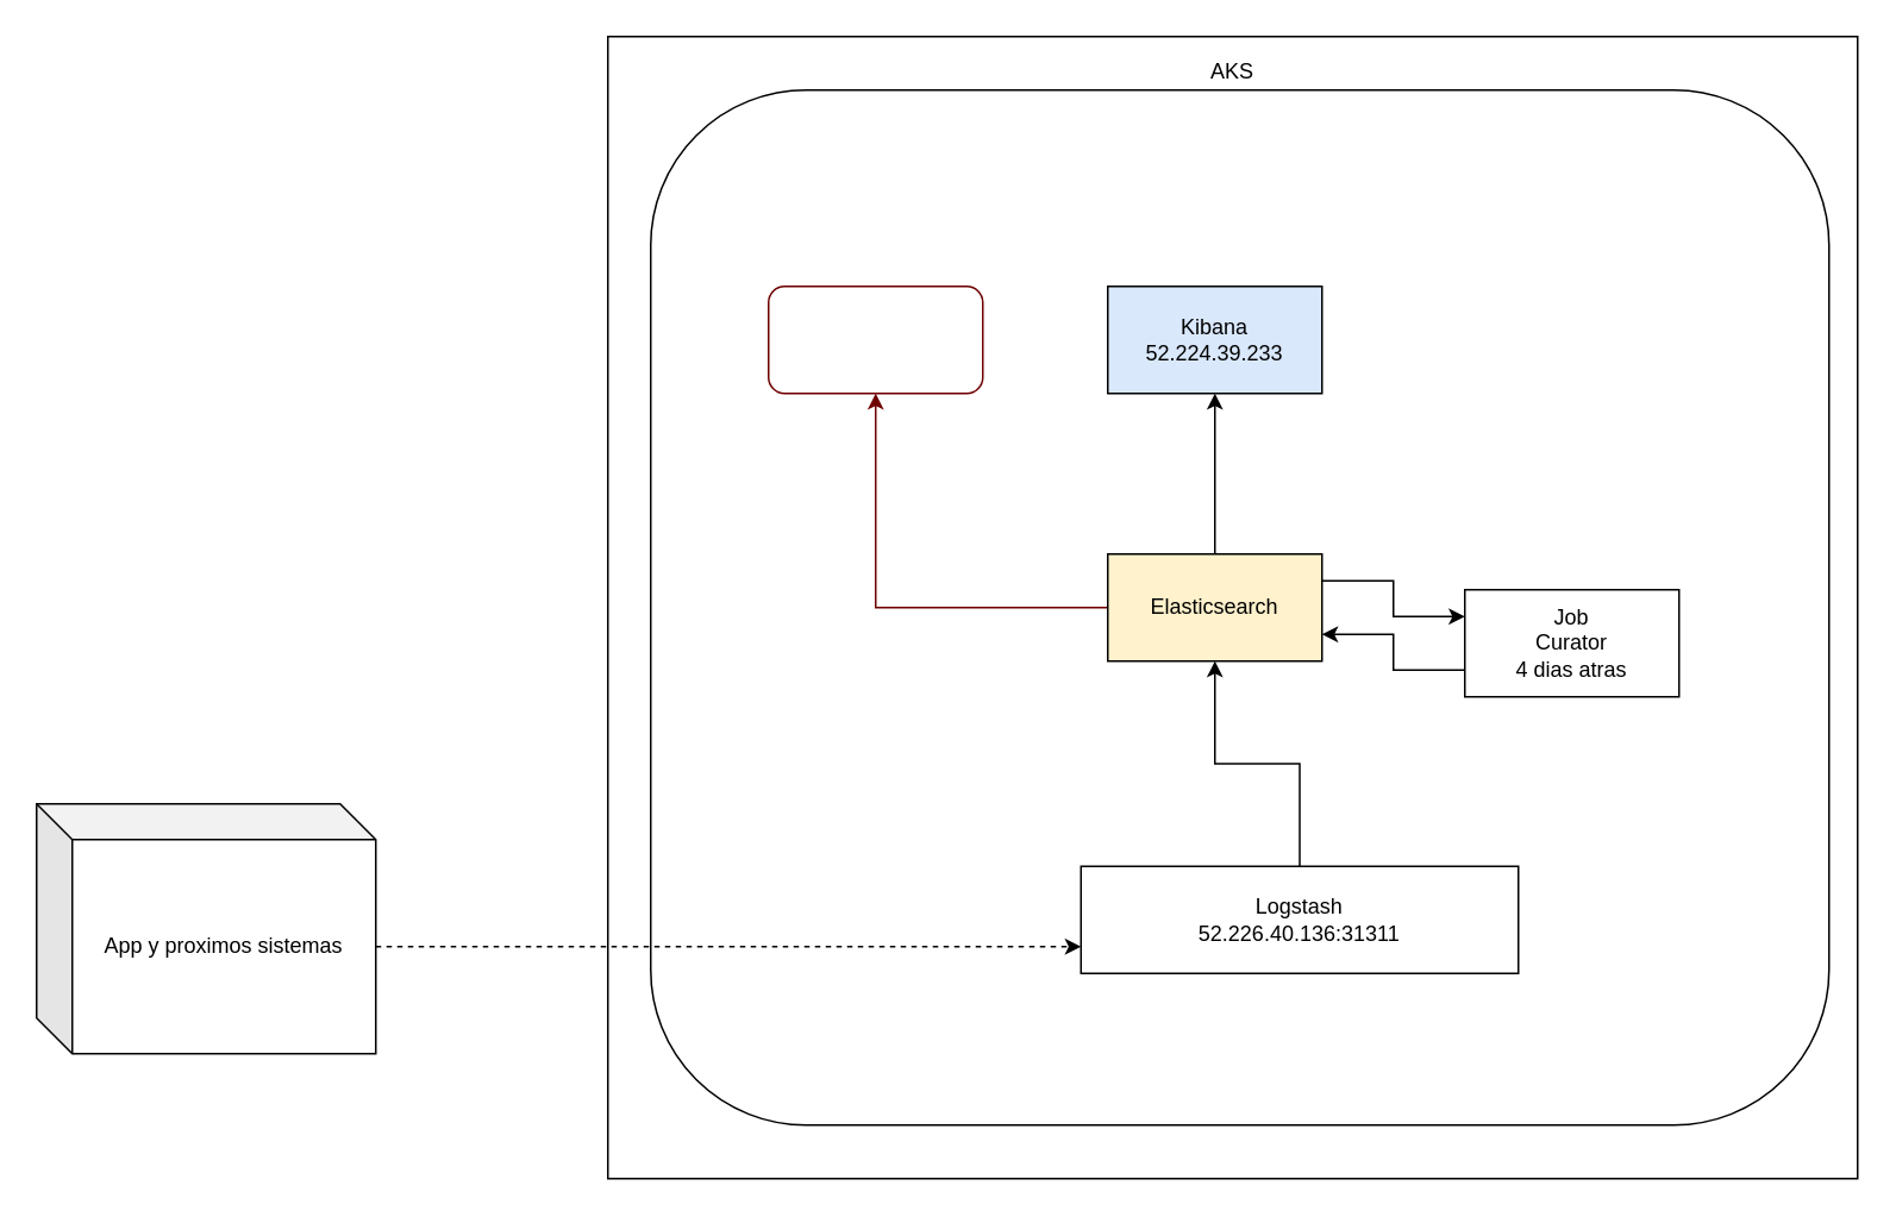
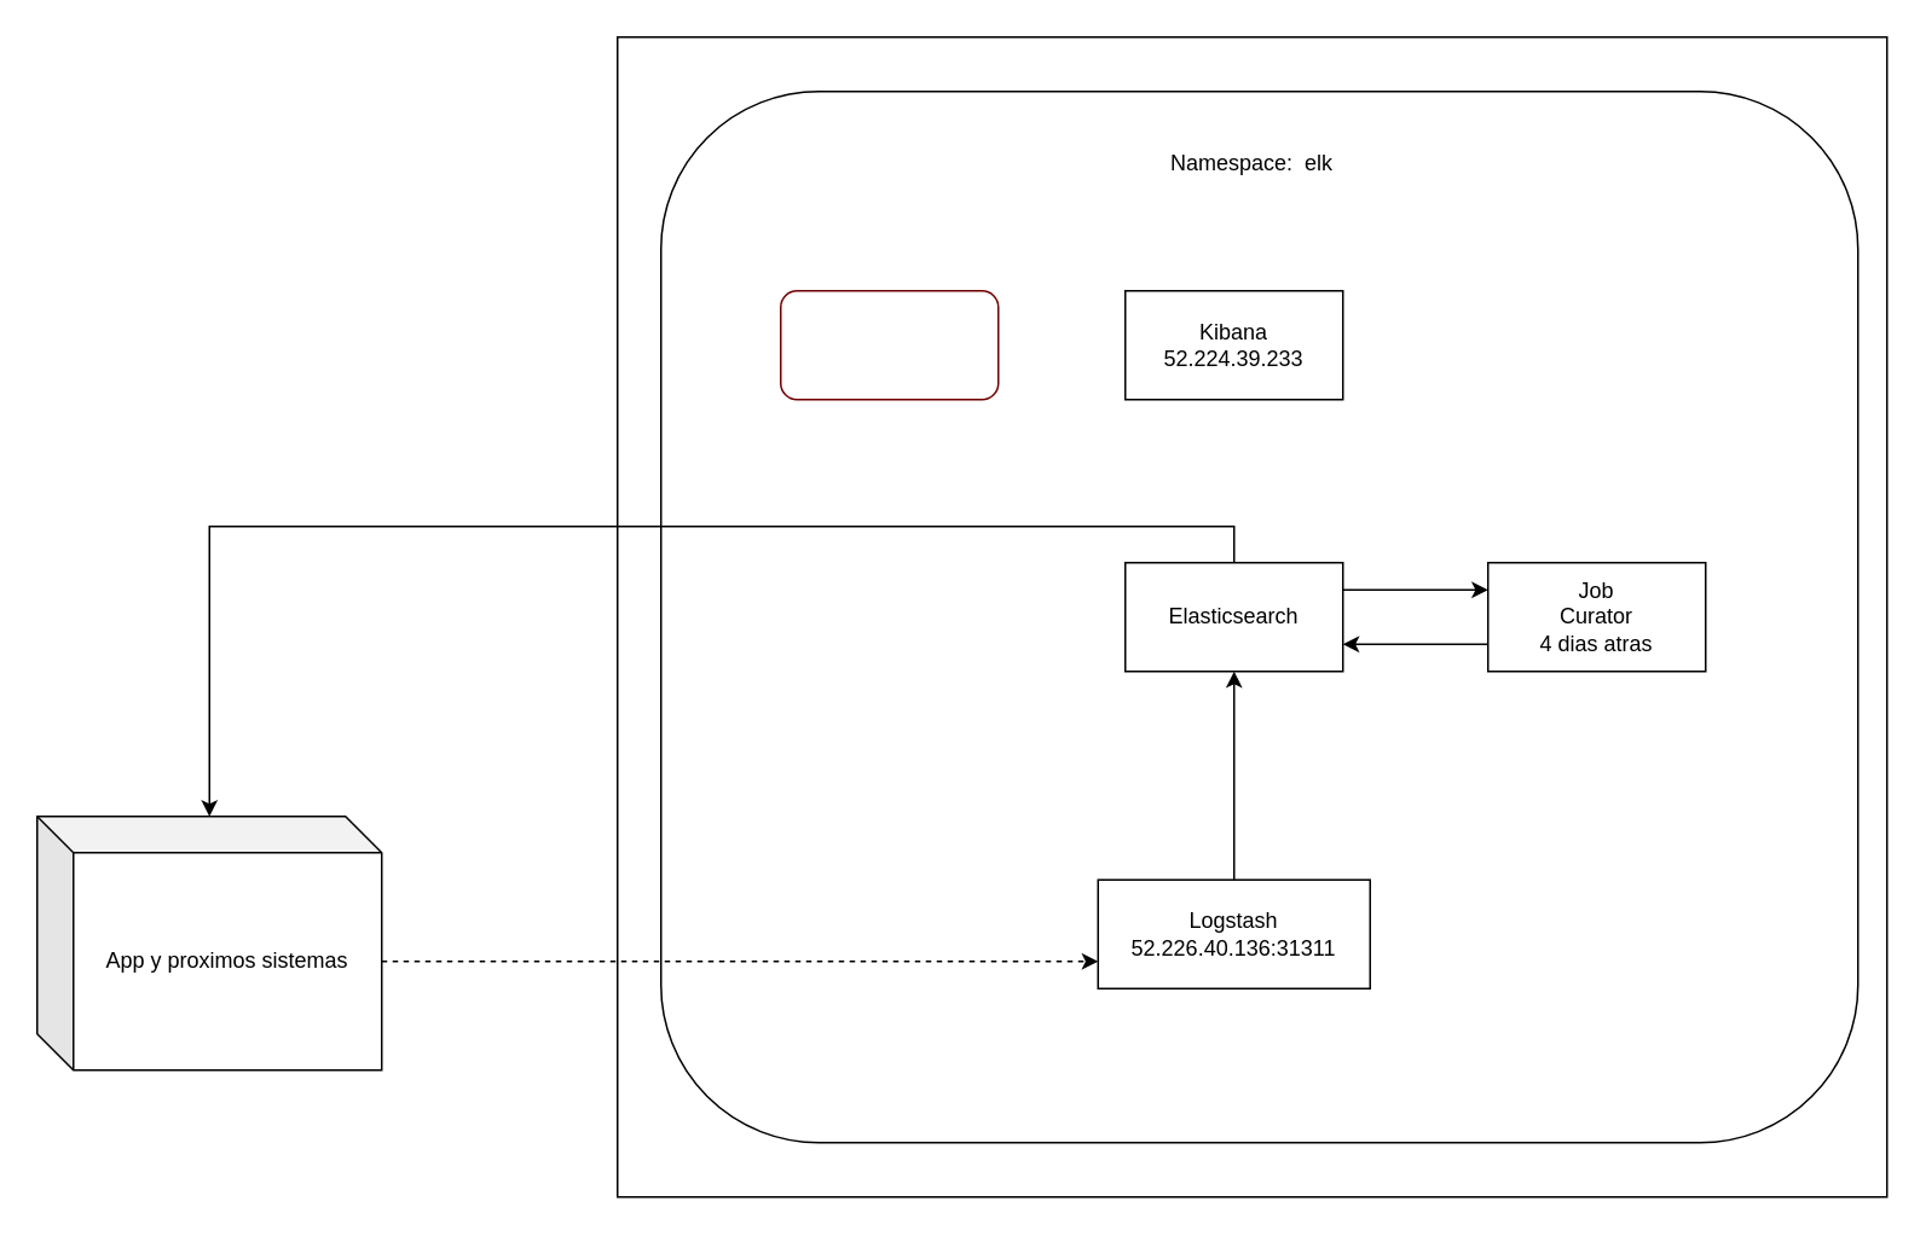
- <mxCell id="3" value="AKS" style="text;html=1;strokeColor=none;fillColor=none;align=center;verticalAlign=middle;whiteSpace=wrap;rounded=0;" parent="1" vertex="1"><mxGeometry x="670" y="30" width="40" height="20" as="geometry" /></mxCell>
+ <mxCell id="5" value="Namespace:&amp;nbsp; elk" style="text;html=1;strokeColor=none;fillColor=none;align=center;verticalAlign=middle;whiteSpace=wrap;rounded=0;" parent="1" vertex="1"><mxGeometry x="627" y="80" width="126" height="20" as="geometry" /></mxCell>
- <mxCell id="12" value="Kibana&lt;br&gt;52.224.39.233" style="rounded=0;whiteSpace=wrap;html=1;fillColor=#dae8fc;" parent="1" vertex="1"><mxGeometry x="620" y="160" width="120" height="60" as="geometry" /></mxCell>
+ <mxCell id="12" value="Kibana&lt;br&gt;52.224.39.233" style="rounded=0;whiteSpace=wrap;html=1;" parent="1" vertex="1"><mxGeometry x="620" y="160" width="120" height="60" as="geometry" /></mxCell>
- <mxCell id="7" style="edgeStyle=orthogonalEdgeStyle;rounded=0;orthogonalLoop=1;jettySize=auto;html=1;exitX=0.5;exitY=0;exitDx=0;exitDy=0;entryX=0.5;entryY=1;entryDx=0;entryDy=0;" parent="1" source="9" target="12" edge="1"><mxGeometry relative="1" as="geometry" /></mxCell>
+ <mxCell id="7" style="edgeStyle=orthogonalEdgeStyle;rounded=0;orthogonalLoop=1;jettySize=auto;html=1;exitX=0.5;exitY=0;exitDx=0;exitDy=0;" parent="1" source="9" target="16" edge="1"><mxGeometry relative="1" as="geometry" /></mxCell>
- <mxCell id="8" style="edgeStyle=orthogonalEdgeStyle;rounded=0;orthogonalLoop=1;jettySize=auto;html=1;exitX=0;exitY=0.5;exitDx=0;exitDy=0;entryX=0.5;entryY=1;entryDx=0;entryDy=0;fillColor=#a20025;strokeColor=#6F0000;" edge="1" parent="1" source="9" target="17"><mxGeometry relative="1" as="geometry" /></mxCell>
- <mxCell id="9" value="Elasticsearch" style="rounded=0;whiteSpace=wrap;html=1;fillColor=#fff2cc;" parent="1" vertex="1"><mxGeometry x="620" y="310" width="120" height="60" as="geometry" /></mxCell>
+ <mxCell id="9" value="Elasticsearch" style="rounded=0;whiteSpace=wrap;html=1;" parent="1" vertex="1"><mxGeometry x="620" y="310" width="120" height="60" as="geometry" /></mxCell>
- <mxCell id="14" value="Job&lt;br&gt;Curator&lt;br&gt;4 dias atras" style="rounded=0;whiteSpace=wrap;html=1;" parent="1" vertex="1"><mxGeometry x="820" y="330" width="120" height="60" as="geometry" /></mxCell>
+ <mxCell id="14" value="Job&lt;br&gt;Curator&lt;br&gt;4 dias atras" style="rounded=0;whiteSpace=wrap;html=1;" parent="1" vertex="1"><mxGeometry x="820" y="310" width="120" height="60" as="geometry" /></mxCell>
- <mxCell id="11" value="Logstash&lt;br&gt;52.226.40.136:31311" style="rounded=0;whiteSpace=wrap;html=1;" parent="1" vertex="1"><mxGeometry x="605" y="485" width="245" height="60" as="geometry" /></mxCell>
+ <mxCell id="11" value="Logstash&lt;br&gt;52.226.40.136:31311" style="rounded=0;whiteSpace=wrap;html=1;" parent="1" vertex="1"><mxGeometry x="605" y="485" width="150" height="60" as="geometry" /></mxCell>
